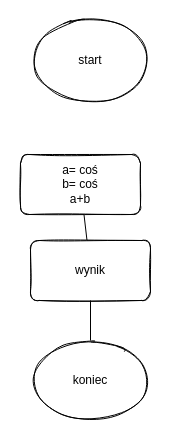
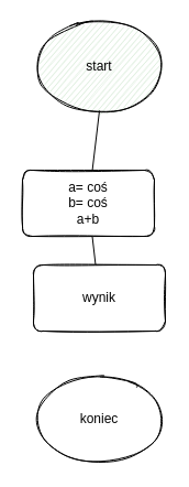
- <mxCell id="2" value="start" style="ellipse;whiteSpace=wrap;html=1;shadow=0;sketch=1;strokeColor=#000000;strokeWidth=1;" vertex="1" parent="1"><mxGeometry x="30" y="20" width="120" height="80" as="geometry" /></mxCell>
+ <mxCell id="2" value="start" style="ellipse;whiteSpace=wrap;html=1;shadow=0;sketch=1;strokeColor=#000000;strokeWidth=1;fillColor=#d5e8d4;" vertex="1" parent="1"><mxGeometry x="30" y="20" width="120" height="80" as="geometry" /></mxCell>
+ <mxCell id="4" value="" style="endArrow=none;html=1;rounded=0;entryX=0.5;entryY=1;entryDx=0;entryDy=0;" edge="1" parent="1" source="3" target="2"><mxGeometry width="50" height="50" relative="1" as="geometry"><mxPoint x="-24" y="230" as="sourcePoint" /><mxPoint x="26" y="180" as="targetPoint" /></mxGeometry></mxCell>
- <mxCell id="8" value="" style="endArrow=none;html=1;rounded=0;" edge="1" parent="1" source="6" target="5"><mxGeometry width="50" height="50" relative="1" as="geometry"><mxPoint x="-24" y="290" as="sourcePoint" /><mxPoint x="26" y="240" as="targetPoint" /></mxGeometry></mxCell>
